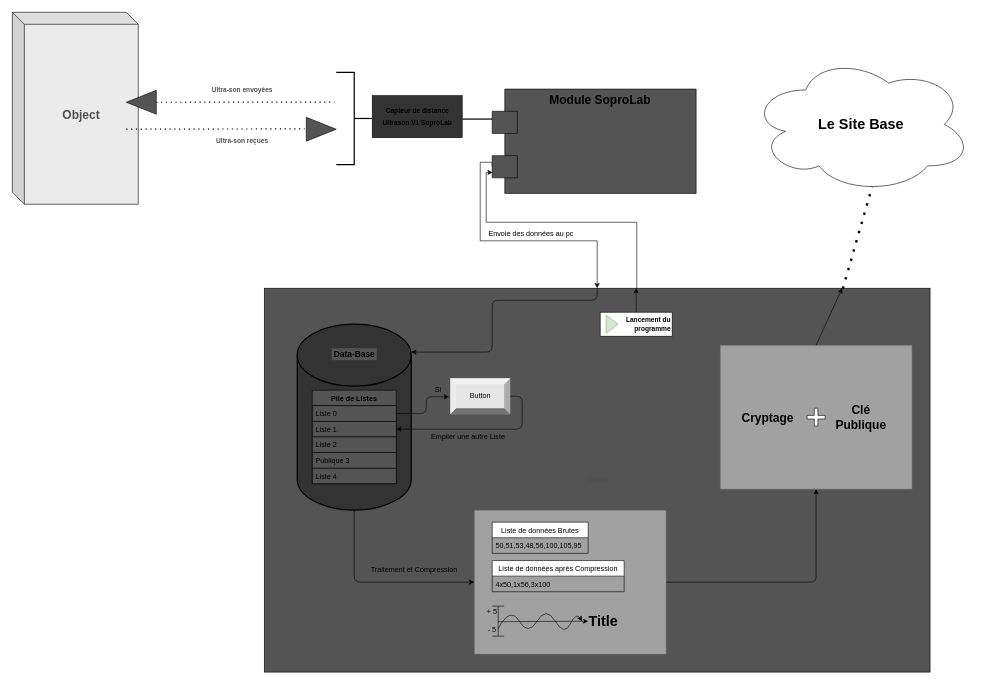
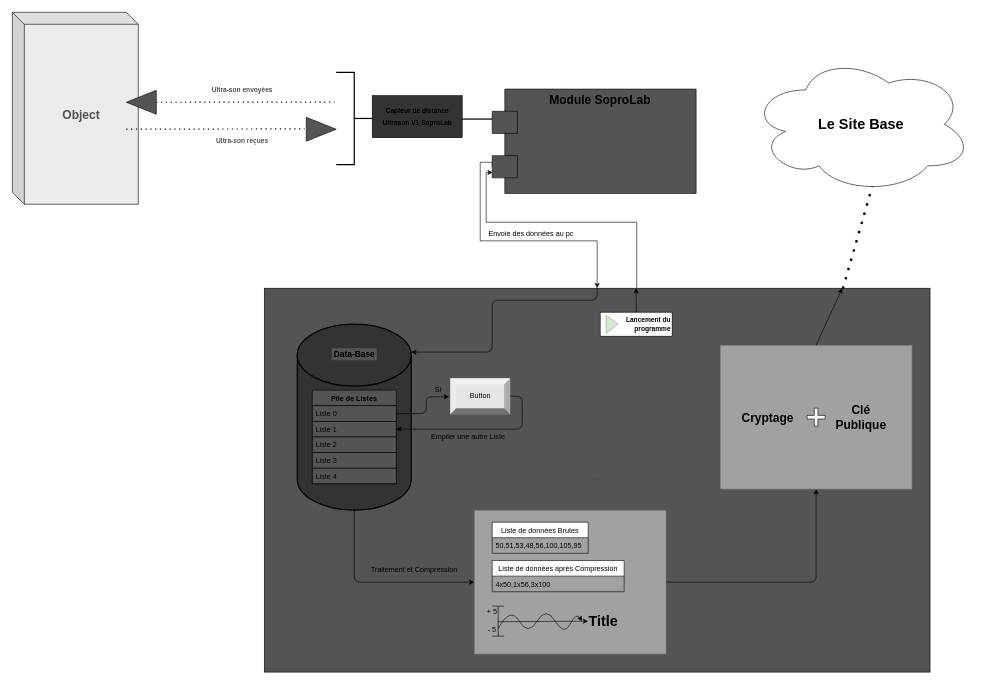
- <mxCell id="8" value="Publique 3" style="text;fillColor=#545454;align=left;verticalAlign=middle;spacingLeft=4;spacingRight=4;overflow=hidden;rotatable=0;points=[[0,0.5],[1,0.5]];portConstraint=eastwest;strokeColor=#000000;" parent="4" vertex="1"><mxGeometry y="104" width="140" height="26" as="geometry" /></mxCell>
+ <mxCell id="8" value="Liste 3" style="text;fillColor=#545454;align=left;verticalAlign=middle;spacingLeft=4;spacingRight=4;overflow=hidden;rotatable=0;points=[[0,0.5],[1,0.5]];portConstraint=eastwest;strokeColor=#000000;" parent="4" vertex="1"><mxGeometry y="104" width="140" height="26" as="geometry" /></mxCell>
